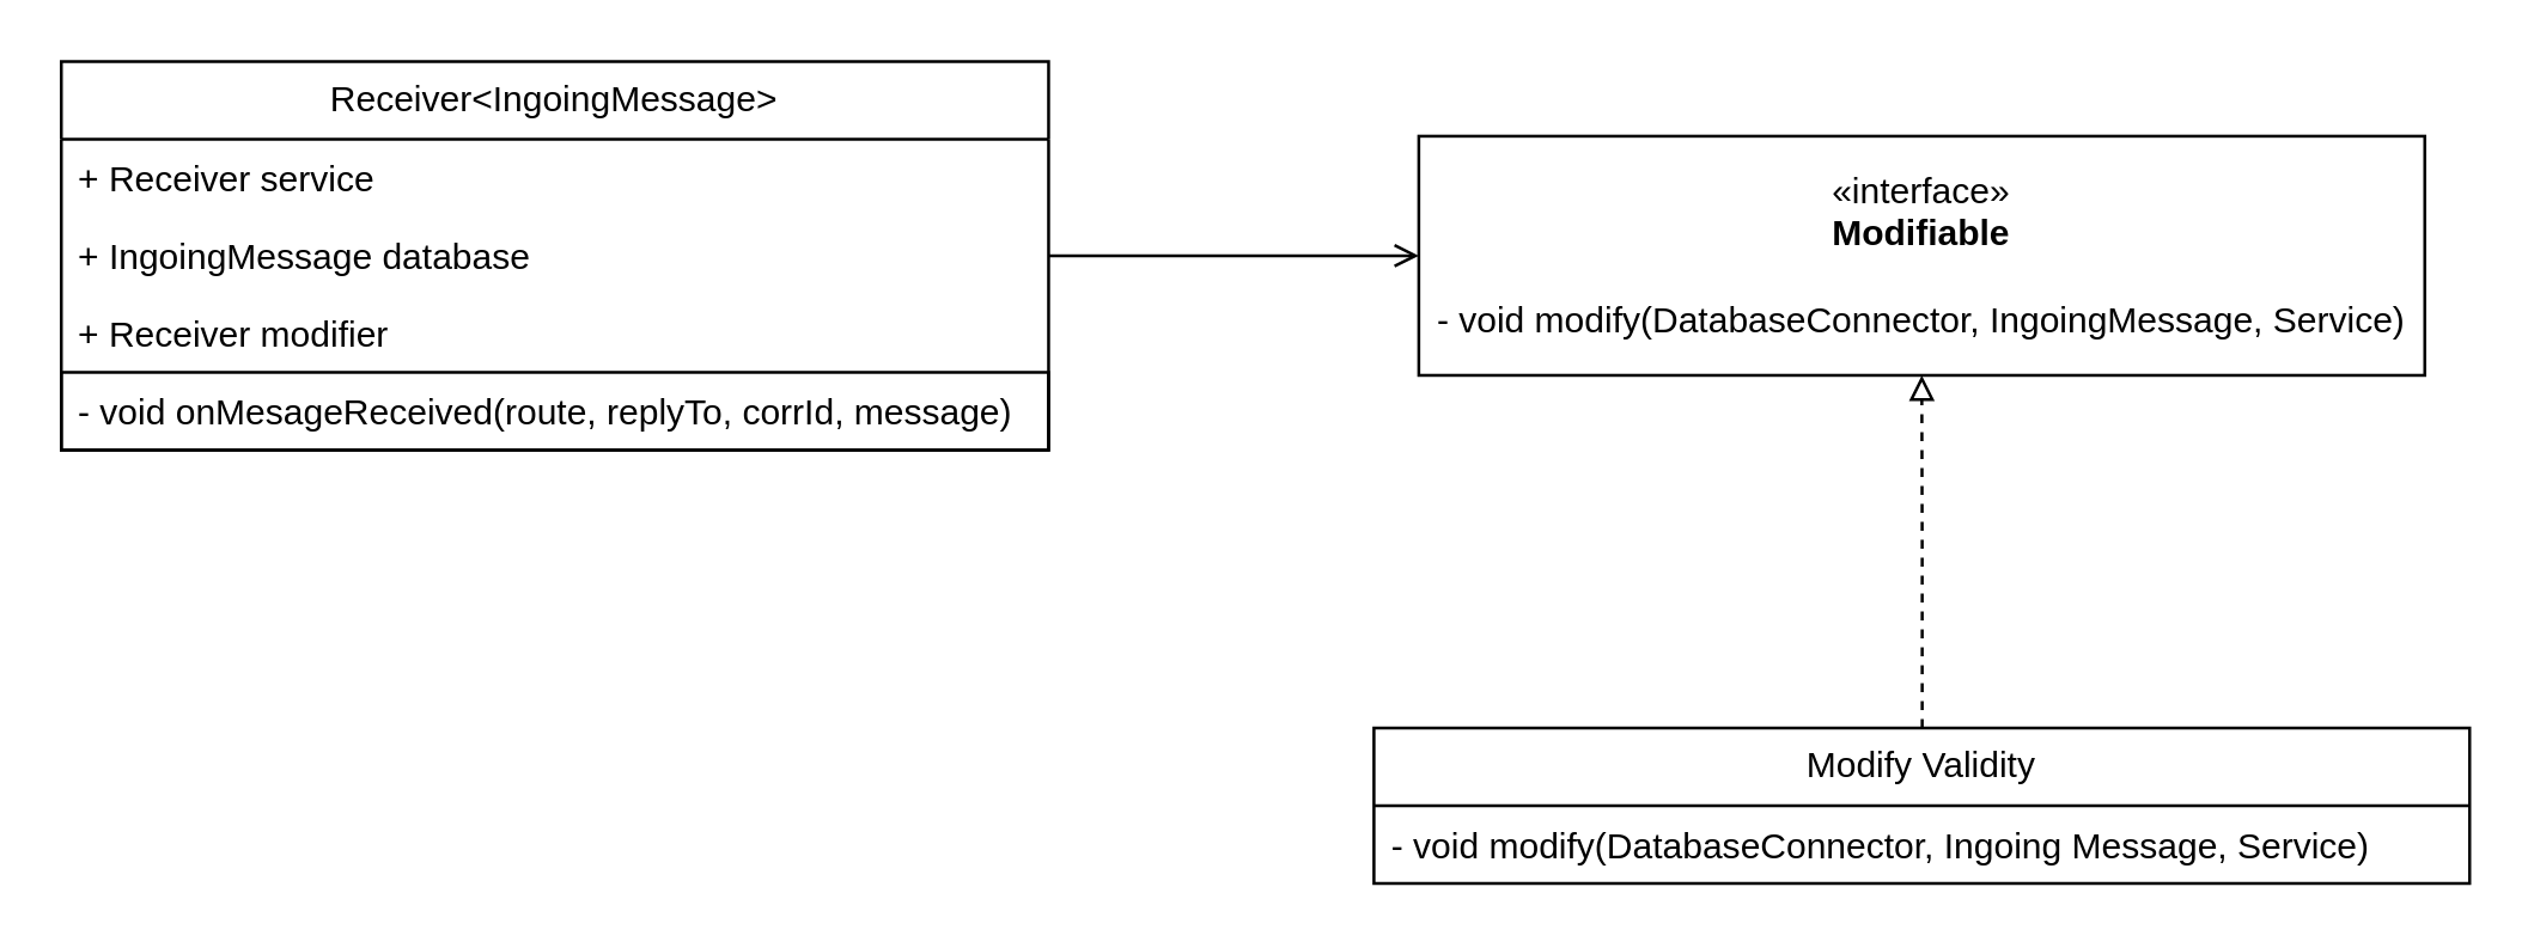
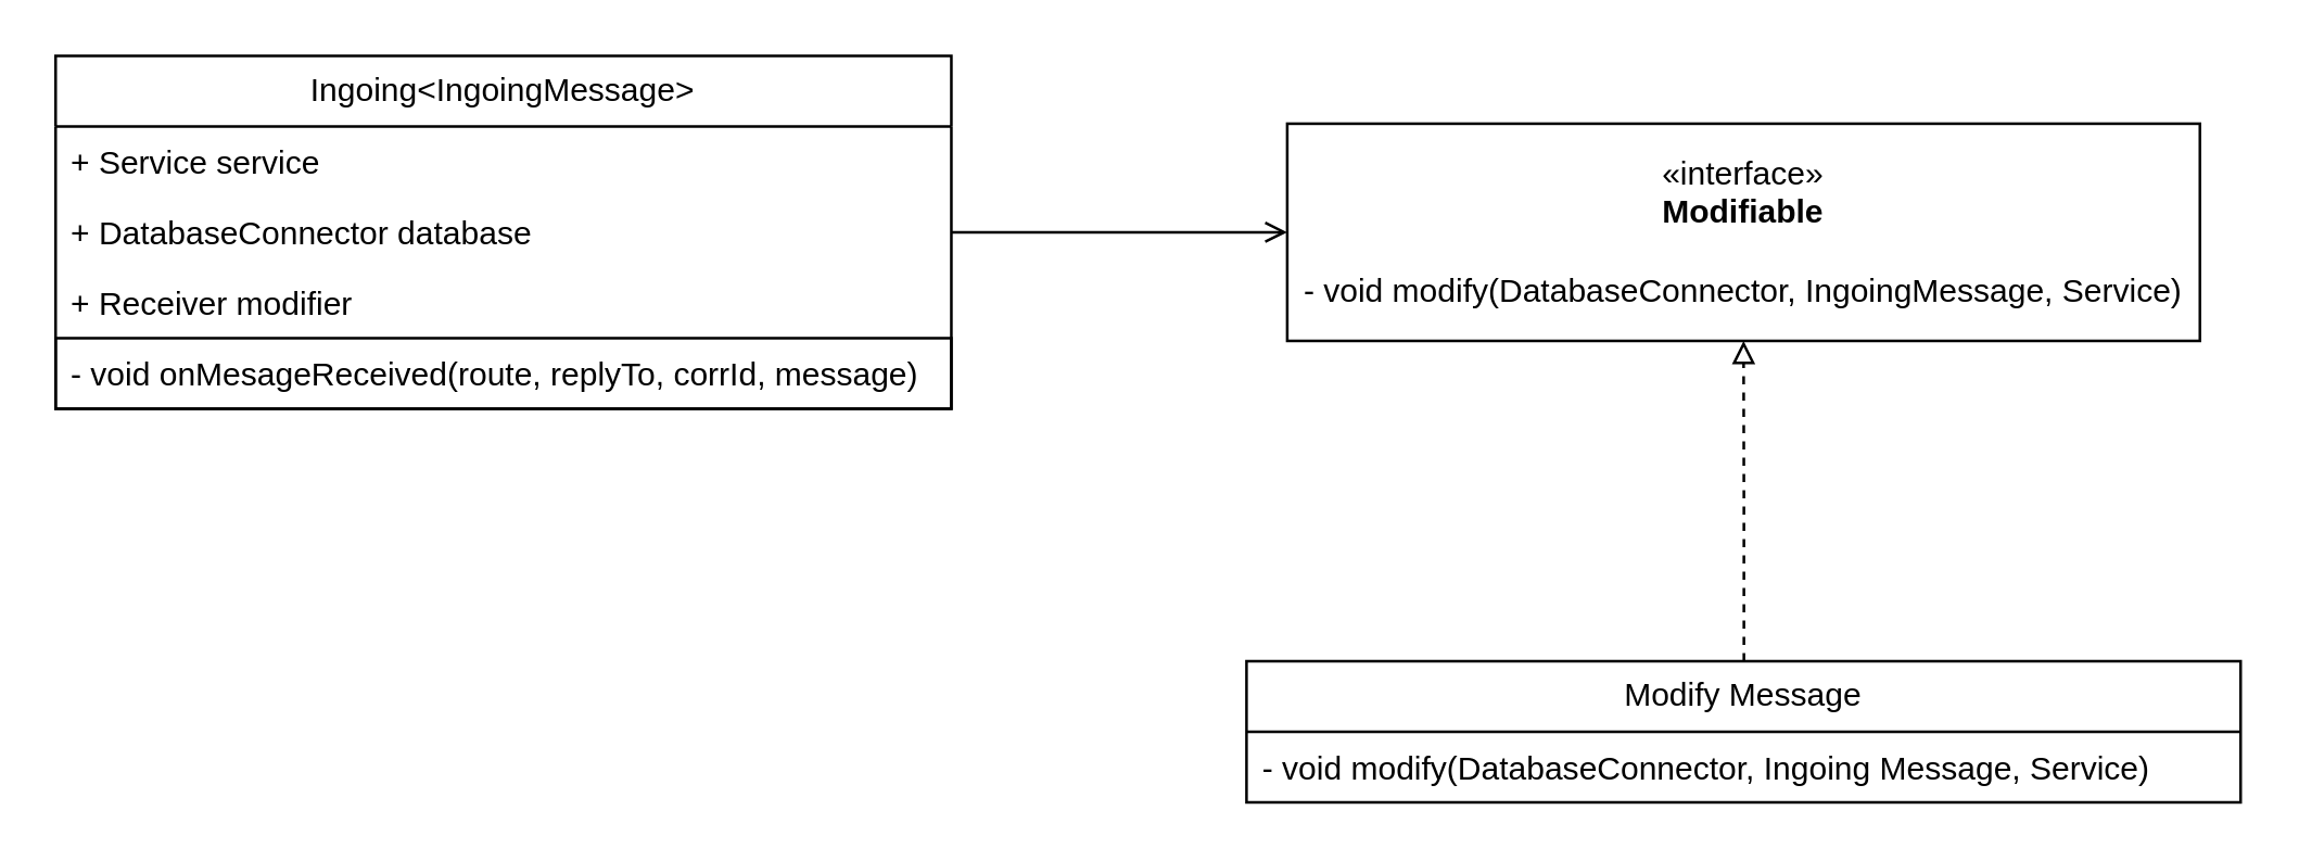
- <mxCell id="3" value="Receiver&amp;lt;IngoingMessage&amp;gt;" style="swimlane;fontStyle=0;childLayout=stackLayout;horizontal=1;startSize=26;fillColor=none;horizontalStack=0;resizeParent=1;resizeParentMax=0;resizeLast=0;collapsible=1;marginBottom=0;whiteSpace=wrap;html=1;" vertex="1" parent="1"><mxGeometry x="20" y="20" width="330" height="130" as="geometry" /></mxCell>
+ <mxCell id="3" value="Ingoing&amp;lt;IngoingMessage&amp;gt;" style="swimlane;fontStyle=0;childLayout=stackLayout;horizontal=1;startSize=26;fillColor=none;horizontalStack=0;resizeParent=1;resizeParentMax=0;resizeLast=0;collapsible=1;marginBottom=0;whiteSpace=wrap;html=1;" vertex="1" parent="1"><mxGeometry x="20" y="20" width="330" height="130" as="geometry" /></mxCell>
- <mxCell id="4" value="+ Receiver service" style="text;strokeColor=none;fillColor=none;align=left;verticalAlign=top;spacingLeft=4;spacingRight=4;overflow=hidden;rotatable=0;points=[[0,0.5],[1,0.5]];portConstraint=eastwest;whiteSpace=wrap;html=1;" vertex="1" parent="3"><mxGeometry y="26" width="330" height="26" as="geometry" /></mxCell>
+ <mxCell id="4" value="+ Service service" style="text;strokeColor=none;fillColor=none;align=left;verticalAlign=top;spacingLeft=4;spacingRight=4;overflow=hidden;rotatable=0;points=[[0,0.5],[1,0.5]];portConstraint=eastwest;whiteSpace=wrap;html=1;" vertex="1" parent="3"><mxGeometry y="26" width="330" height="26" as="geometry" /></mxCell>
- <mxCell id="5" value="+ IngoingMessage database" style="text;strokeColor=none;fillColor=none;align=left;verticalAlign=top;spacingLeft=4;spacingRight=4;overflow=hidden;rotatable=0;points=[[0,0.5],[1,0.5]];portConstraint=eastwest;whiteSpace=wrap;html=1;" vertex="1" parent="3"><mxGeometry y="52" width="330" height="26" as="geometry" /></mxCell>
+ <mxCell id="5" value="+ DatabaseConnector database" style="text;strokeColor=none;fillColor=none;align=left;verticalAlign=top;spacingLeft=4;spacingRight=4;overflow=hidden;rotatable=0;points=[[0,0.5],[1,0.5]];portConstraint=eastwest;whiteSpace=wrap;html=1;" vertex="1" parent="3"><mxGeometry y="52" width="330" height="26" as="geometry" /></mxCell>
- <mxCell id="10" value="Modify Validity" style="swimlane;fontStyle=0;childLayout=stackLayout;horizontal=1;startSize=26;fillColor=none;horizontalStack=0;resizeParent=1;resizeParentMax=0;resizeLast=0;collapsible=1;marginBottom=0;whiteSpace=wrap;html=1;" vertex="1" parent="1"><mxGeometry x="458.75" y="243" width="366.25" height="52" as="geometry" /></mxCell>
+ <mxCell id="10" value="Modify Message" style="swimlane;fontStyle=0;childLayout=stackLayout;horizontal=1;startSize=26;fillColor=none;horizontalStack=0;resizeParent=1;resizeParentMax=0;resizeLast=0;collapsible=1;marginBottom=0;whiteSpace=wrap;html=1;" vertex="1" parent="1"><mxGeometry x="458.75" y="243" width="366.25" height="52" as="geometry" /></mxCell>
